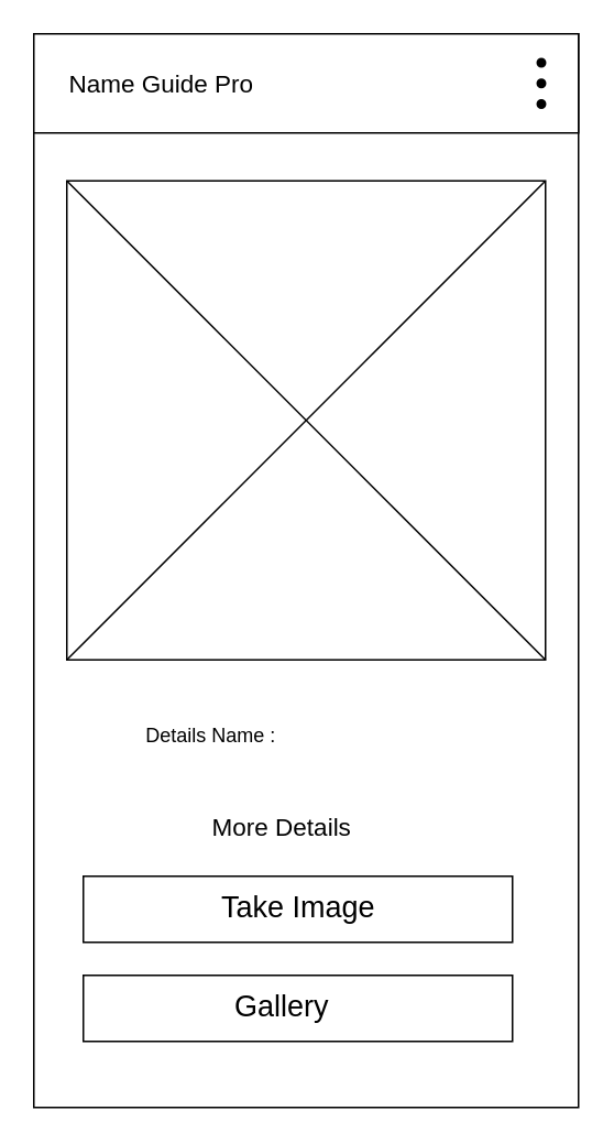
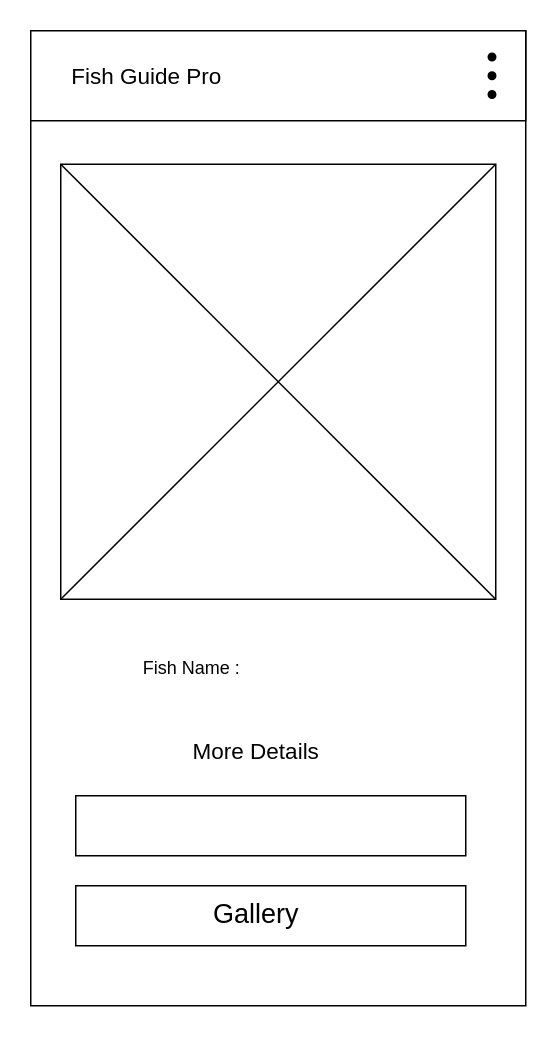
- <mxCell id="12" value="&lt;font style=&quot;font-size: 15px;&quot;&gt;Name Guide Pro&lt;br&gt;&lt;/font&gt;" style="text;html=1;strokeColor=none;fillColor=none;align=center;verticalAlign=middle;whiteSpace=wrap;rounded=0;" vertex="1" parent="1"><mxGeometry x="40" y="35" width="115" height="30" as="geometry" /></mxCell>
+ <mxCell id="12" value="&lt;font style=&quot;font-size: 15px;&quot;&gt;Fish Guide Pro&lt;br&gt;&lt;/font&gt;" style="text;html=1;strokeColor=none;fillColor=none;align=center;verticalAlign=middle;whiteSpace=wrap;rounded=0;" vertex="1" parent="1"><mxGeometry x="40" y="35" width="115" height="30" as="geometry" /></mxCell>
- <mxCell id="16" value="Details Name : " style="text;html=1;strokeColor=none;fillColor=none;align=center;verticalAlign=middle;whiteSpace=wrap;rounded=0;" vertex="1" parent="1"><mxGeometry x="70" y="430" width="115" height="30" as="geometry" /></mxCell>
+ <mxCell id="16" value="Fish Name : " style="text;html=1;strokeColor=none;fillColor=none;align=center;verticalAlign=middle;whiteSpace=wrap;rounded=0;" vertex="1" parent="1"><mxGeometry x="70" y="430" width="115" height="30" as="geometry" /></mxCell>
- <mxCell id="5" value="&lt;font style=&quot;font-size: 18px;&quot;&gt;Take Image&lt;br&gt;&lt;/font&gt;" style="text;html=1;strokeColor=none;fillColor=none;align=center;verticalAlign=middle;whiteSpace=wrap;rounded=0;" vertex="1" parent="1"><mxGeometry x="122.5" y="534" width="115" height="30" as="geometry" /></mxCell>
